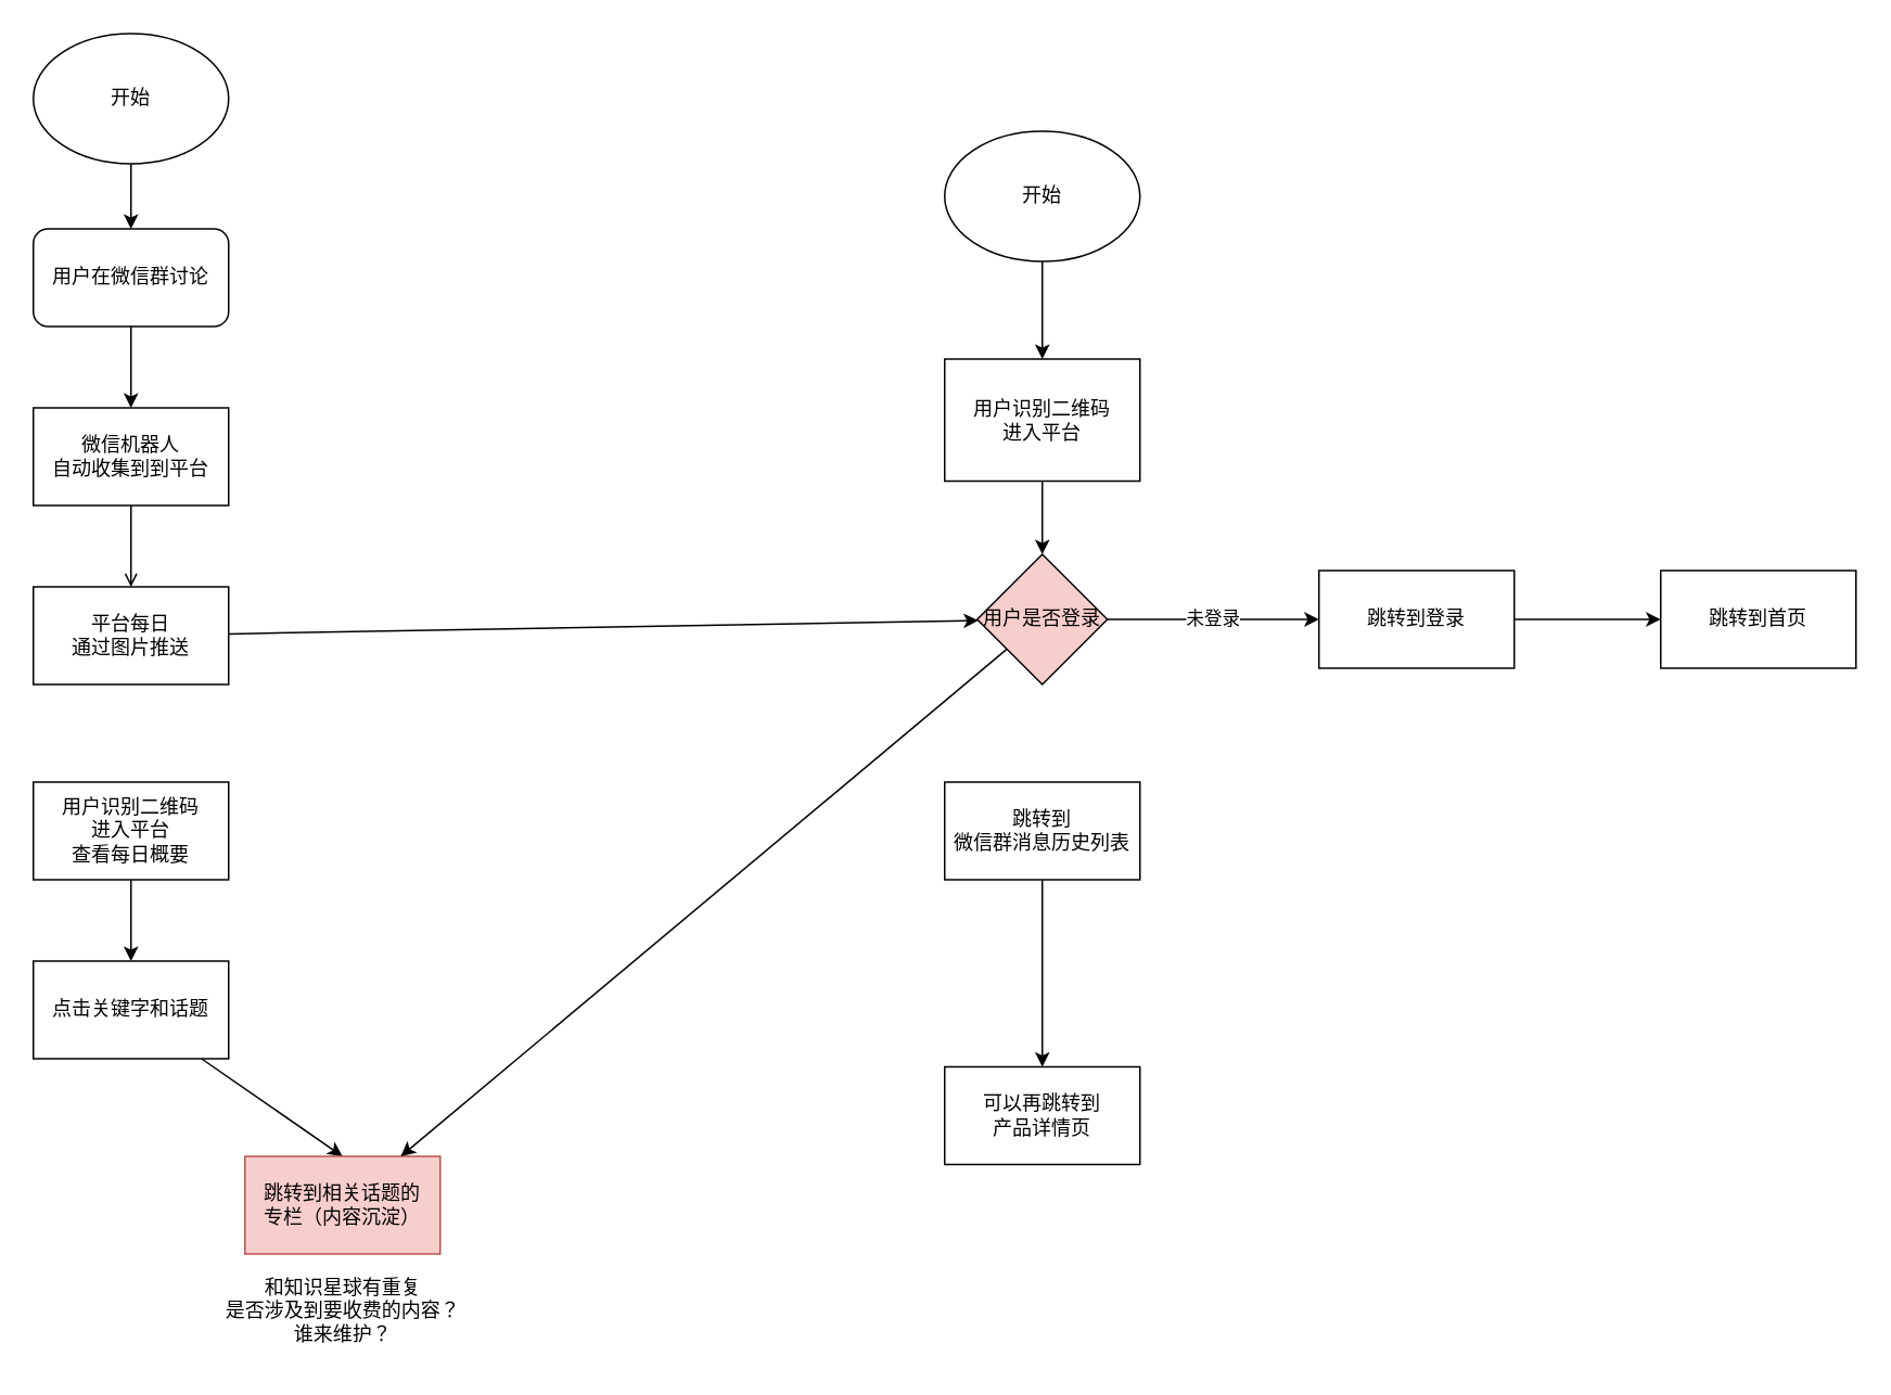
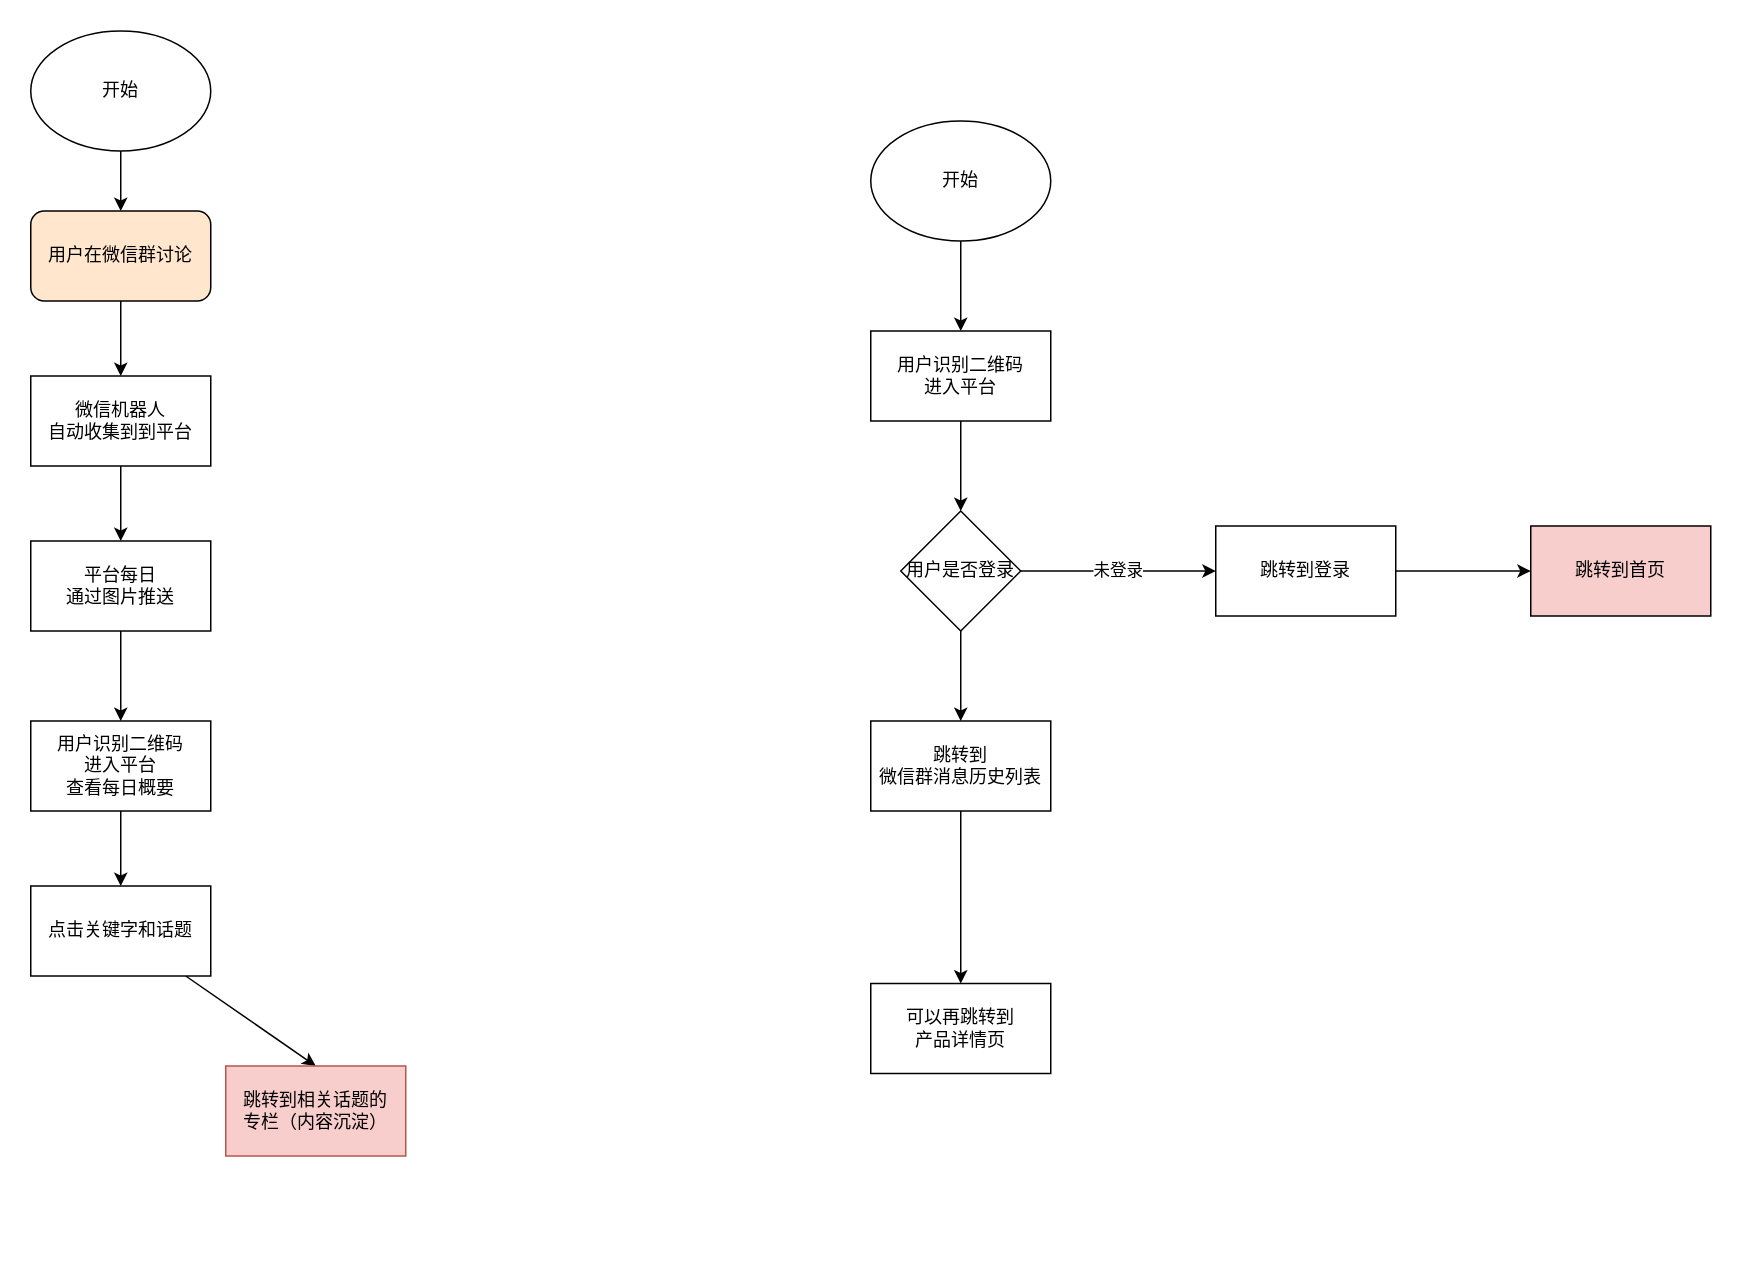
- <mxCell id="5" value="用户在微信群讨论" style="rounded=1;whiteSpace=wrap;html=1;" parent="1" vertex="1"><mxGeometry x="20" y="140" width="120" height="60" as="geometry" /></mxCell>
+ <mxCell id="5" value="用户在微信群讨论" style="rounded=1;whiteSpace=wrap;html=1;fillColor=#ffe6cc;" parent="1" vertex="1"><mxGeometry x="20" y="140" width="120" height="60" as="geometry" /></mxCell>
- <mxCell id="17" value="用户识别二维码&lt;br&gt;进入平台" style="rounded=0;whiteSpace=wrap;html=1;" parent="1" vertex="1"><mxGeometry x="580" y="220" width="120" height="75" as="geometry" /></mxCell>
+ <mxCell id="17" value="用户识别二维码&lt;br&gt;进入平台" style="rounded=0;whiteSpace=wrap;html=1;" parent="1" vertex="1"><mxGeometry x="580" y="220" width="120" height="60" as="geometry" /></mxCell>
- <mxCell id="6" style="edgeStyle=none;html=1;entryX=0.5;entryY=0;entryDx=0;entryDy=0;endArrow=open;" parent="1" source="7" target="9" edge="1"><mxGeometry relative="1" as="geometry"><mxPoint x="80" y="360" as="targetPoint" /></mxGeometry></mxCell>
+ <mxCell id="6" style="edgeStyle=none;html=1;entryX=0.5;entryY=0;entryDx=0;entryDy=0;" parent="1" source="7" target="9" edge="1"><mxGeometry relative="1" as="geometry"><mxPoint x="80" y="360" as="targetPoint" /></mxGeometry></mxCell>
- <mxCell id="22" value="用户是否登录" style="rhombus;whiteSpace=wrap;html=1;fillColor=#f8cecc;" parent="1" vertex="1"><mxGeometry x="600" y="340" width="80" height="80" as="geometry" /></mxCell>
+ <mxCell id="22" value="用户是否登录" style="rhombus;whiteSpace=wrap;html=1;" parent="1" vertex="1"><mxGeometry x="600" y="340" width="80" height="80" as="geometry" /></mxCell>
- <mxCell id="28" value="跳转到首页" style="rounded=0;whiteSpace=wrap;html=1;" parent="1" vertex="1"><mxGeometry x="1020" y="350" width="120" height="60" as="geometry" /></mxCell>
+ <mxCell id="28" value="跳转到首页" style="rounded=0;whiteSpace=wrap;html=1;fillColor=#f8cecc;" parent="1" vertex="1"><mxGeometry x="1020" y="350" width="120" height="60" as="geometry" /></mxCell>
- <mxCell id="8" style="edgeStyle=none;html=1;" parent="1" source="9" target="22" edge="1"><mxGeometry relative="1" as="geometry" /></mxCell>
+ <mxCell id="8" style="edgeStyle=none;html=1;entryX=0.5;entryY=0;entryDx=0;entryDy=0;" parent="1" source="9" target="11" edge="1"><mxGeometry relative="1" as="geometry" /></mxCell>
- <mxCell id="21" style="edgeStyle=none;html=1;" parent="1" source="22" target="14" edge="1"><mxGeometry relative="1" as="geometry" /></mxCell>
+ <mxCell id="21" style="edgeStyle=none;html=1;entryX=0.5;entryY=0;entryDx=0;entryDy=0;" parent="1" source="22" target="26" edge="1"><mxGeometry relative="1" as="geometry" /></mxCell>
- <mxCell id="15" value="和知识星球有重复&lt;br&gt;是否涉及到要收费的内容？&lt;br&gt;谁来维护？" style="text;html=1;align=center;verticalAlign=middle;resizable=0;points=[];autosize=1;strokeColor=none;fillColor=none;" parent="1" vertex="1"><mxGeometry x="125" y="775" width="170" height="60" as="geometry" /></mxCell>
